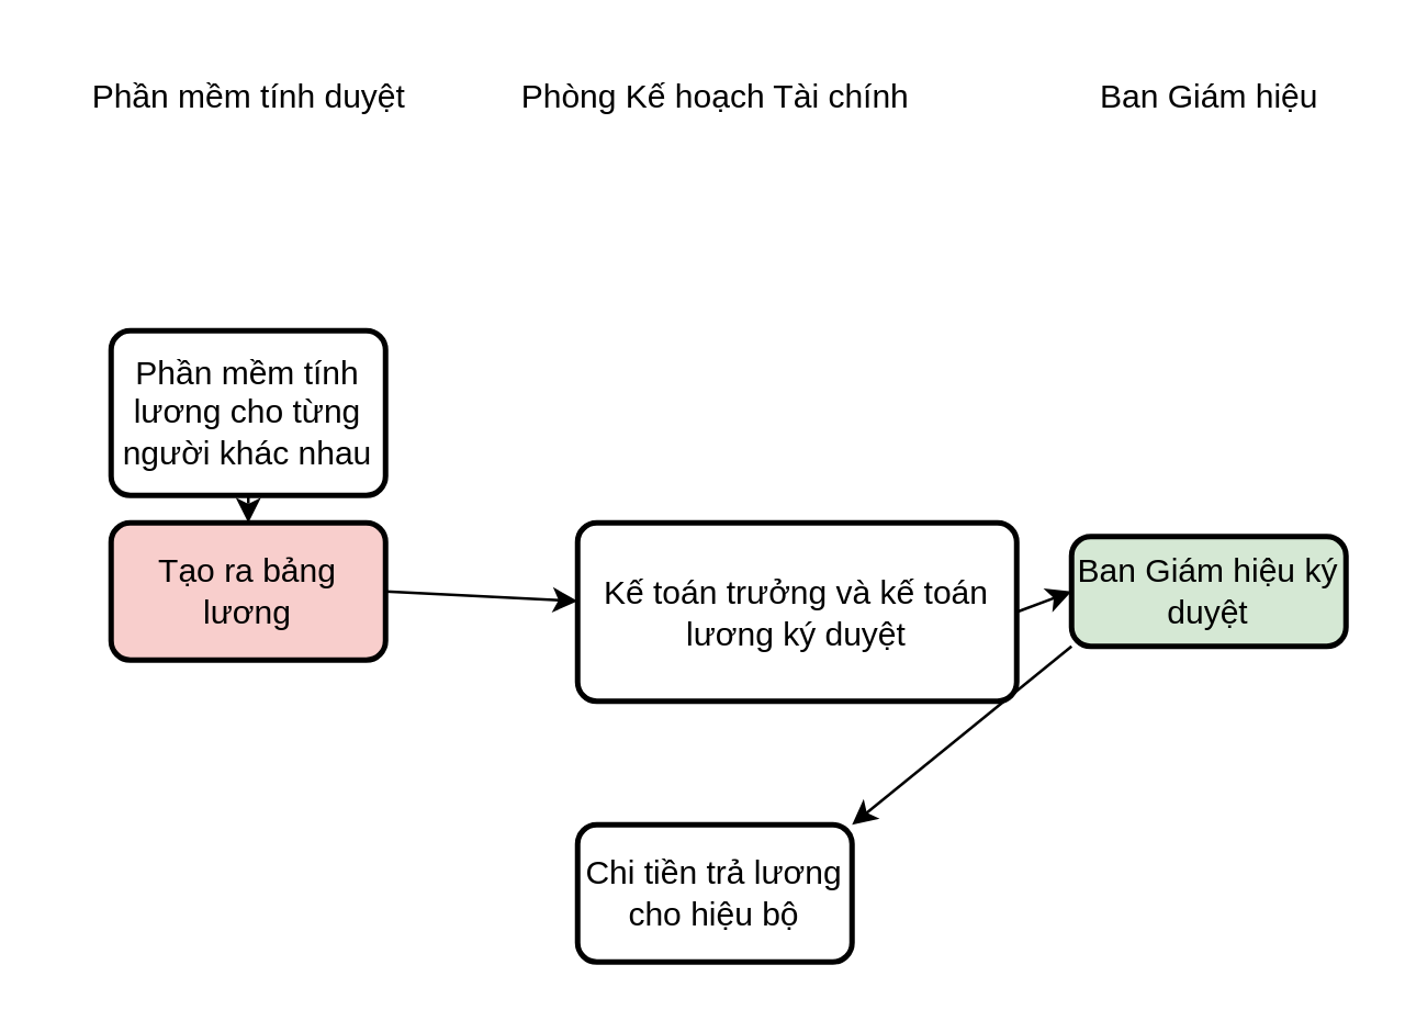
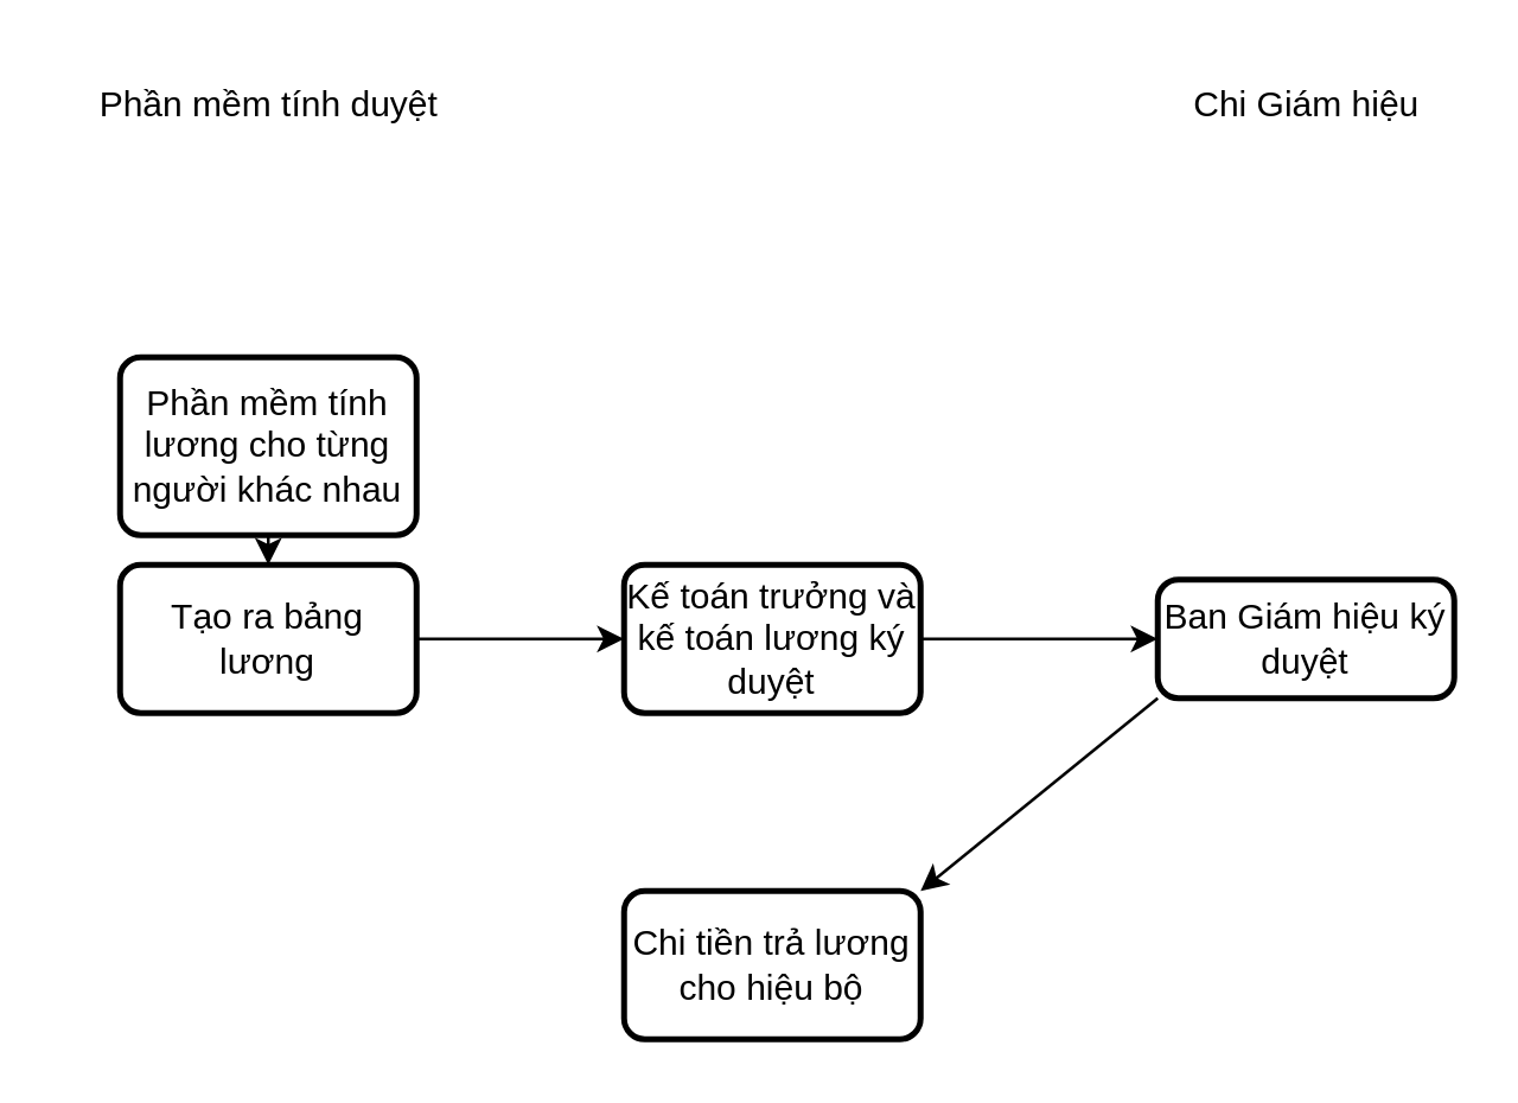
- <mxCell id="12" value="Phòng Kế hoạch Tài chính" style="text;html=1;align=center;verticalAlign=middle;resizable=0;points=[];autosize=1;strokeColor=none;fillColor=none;" vertex="1" parent="1"><mxGeometry x="180" y="20" width="160" height="30" as="geometry" /></mxCell>
- <mxCell id="13" value="Ban Giám hiệu" style="text;html=1;align=center;verticalAlign=middle;resizable=0;points=[];autosize=1;strokeColor=none;fillColor=none;" vertex="1" parent="1"><mxGeometry x="390" y="20" width="100" height="30" as="geometry" /></mxCell>
+ <mxCell id="13" value="Chi Giám hiệu" style="text;html=1;align=center;verticalAlign=middle;resizable=0;points=[];autosize=1;strokeColor=none;fillColor=none;" vertex="1" parent="1"><mxGeometry x="390" y="20" width="100" height="30" as="geometry" /></mxCell>
- <mxCell id="4" value="" style="endArrow=classic;html=1;rounded=0;exitX=0.5;exitY=1;exitDx=0;exitDy=0;dashed=1;" edge="1" parent="1" source="2" target="3"><mxGeometry width="50" height="50" relative="1" as="geometry"><mxPoint x="240" y="190" as="sourcePoint" /><mxPoint x="290" y="140" as="targetPoint" /></mxGeometry></mxCell>
+ <mxCell id="4" value="" style="endArrow=classic;html=1;rounded=0;exitX=0.5;exitY=1;exitDx=0;exitDy=0;" edge="1" parent="1" source="2" target="3"><mxGeometry width="50" height="50" relative="1" as="geometry"><mxPoint x="240" y="190" as="sourcePoint" /><mxPoint x="290" y="140" as="targetPoint" /></mxGeometry></mxCell>
- <mxCell id="3" value="Tạo ra bảng lương" style="rounded=1;whiteSpace=wrap;html=1;absoluteArcSize=1;arcSize=14;strokeWidth=2;fillColor=#f8cecc;" vertex="1" parent="1"><mxGeometry x="40" y="190" width="100" height="50" as="geometry" /></mxCell>
+ <mxCell id="3" value="Tạo ra bảng lương" style="rounded=1;whiteSpace=wrap;html=1;absoluteArcSize=1;arcSize=14;strokeWidth=2;" vertex="1" parent="1"><mxGeometry x="40" y="190" width="100" height="50" as="geometry" /></mxCell>
- <mxCell id="5" value="Ban Giám hiệu ký duyệt" style="rounded=1;whiteSpace=wrap;html=1;absoluteArcSize=1;arcSize=14;strokeWidth=2;fillColor=#d5e8d4;" vertex="1" parent="1"><mxGeometry x="390" y="195" width="100" height="40" as="geometry" /></mxCell>
+ <mxCell id="5" value="Ban Giám hiệu ký duyệt" style="rounded=1;whiteSpace=wrap;html=1;absoluteArcSize=1;arcSize=14;strokeWidth=2;" vertex="1" parent="1"><mxGeometry x="390" y="195" width="100" height="40" as="geometry" /></mxCell>
- <mxCell id="6" value="Kế toán trưởng và kế toán lương ký duyệt" style="rounded=1;whiteSpace=wrap;html=1;absoluteArcSize=1;arcSize=14;strokeWidth=2;" vertex="1" parent="1"><mxGeometry x="210" y="190" width="160" height="65" as="geometry" /></mxCell>
+ <mxCell id="6" value="Kế toán trưởng và kế toán lương ký duyệt" style="rounded=1;whiteSpace=wrap;html=1;absoluteArcSize=1;arcSize=14;strokeWidth=2;" vertex="1" parent="1"><mxGeometry x="210" y="190" width="100" height="50" as="geometry" /></mxCell>
